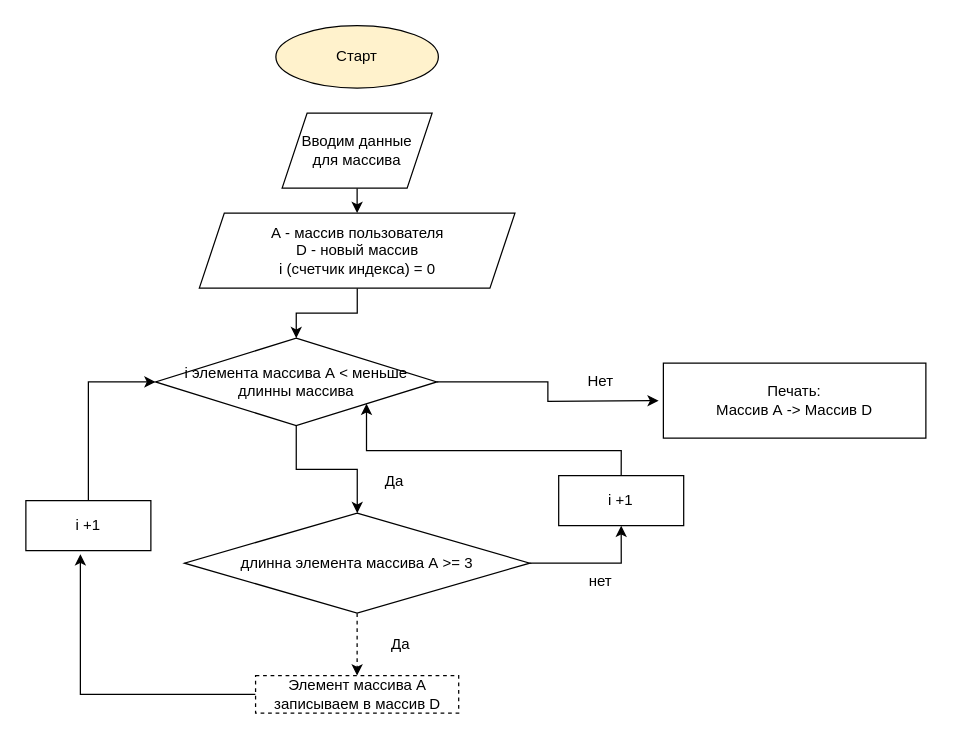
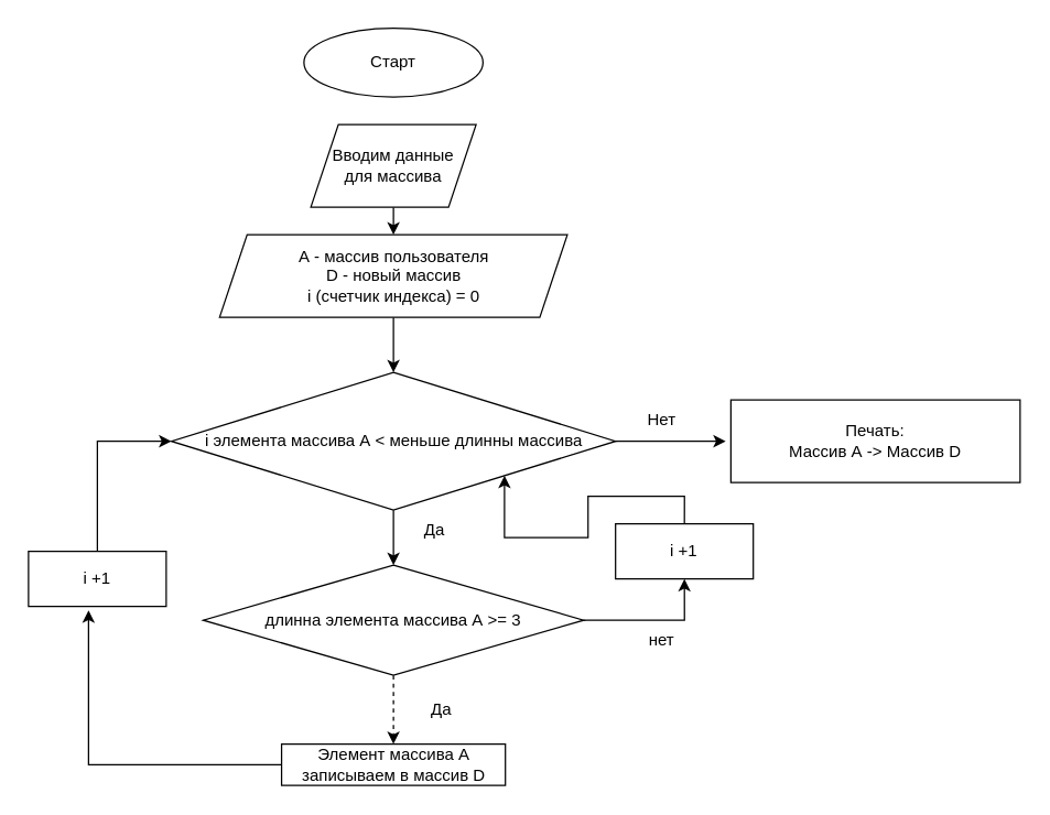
- <mxCell id="2" value="Старт" style="ellipse;whiteSpace=wrap;html=1;fillColor=#fff2cc;" vertex="1" parent="1"><mxGeometry x="220" y="20" width="130" height="50" as="geometry" /></mxCell>
+ <mxCell id="2" value="Старт" style="ellipse;whiteSpace=wrap;html=1;" vertex="1" parent="1"><mxGeometry x="220" y="20" width="130" height="50" as="geometry" /></mxCell>
- <mxCell id="9" value="i элемента массива А &amp;lt; меньше длинны массива" style="rhombus;whiteSpace=wrap;html=1;" vertex="1" parent="1"><mxGeometry x="123.75" y="270" width="225" height="70" as="geometry" /></mxCell>
+ <mxCell id="9" value="i элемента массива А &amp;lt; меньше длинны массива" style="rhombus;whiteSpace=wrap;html=1;" vertex="1" parent="1"><mxGeometry x="123.75" y="270" width="322.5" height="100" as="geometry" /></mxCell>
- <mxCell id="18" value="Элемент массива А записываем в массив D" style="whiteSpace=wrap;html=1;dashed=1;" vertex="1" parent="1"><mxGeometry x="203.76" y="540" width="162.5" height="30" as="geometry" /></mxCell>
+ <mxCell id="18" value="Элемент массива А записываем в массив D" style="whiteSpace=wrap;html=1;" vertex="1" parent="1"><mxGeometry x="203.76" y="540" width="162.5" height="30" as="geometry" /></mxCell>
